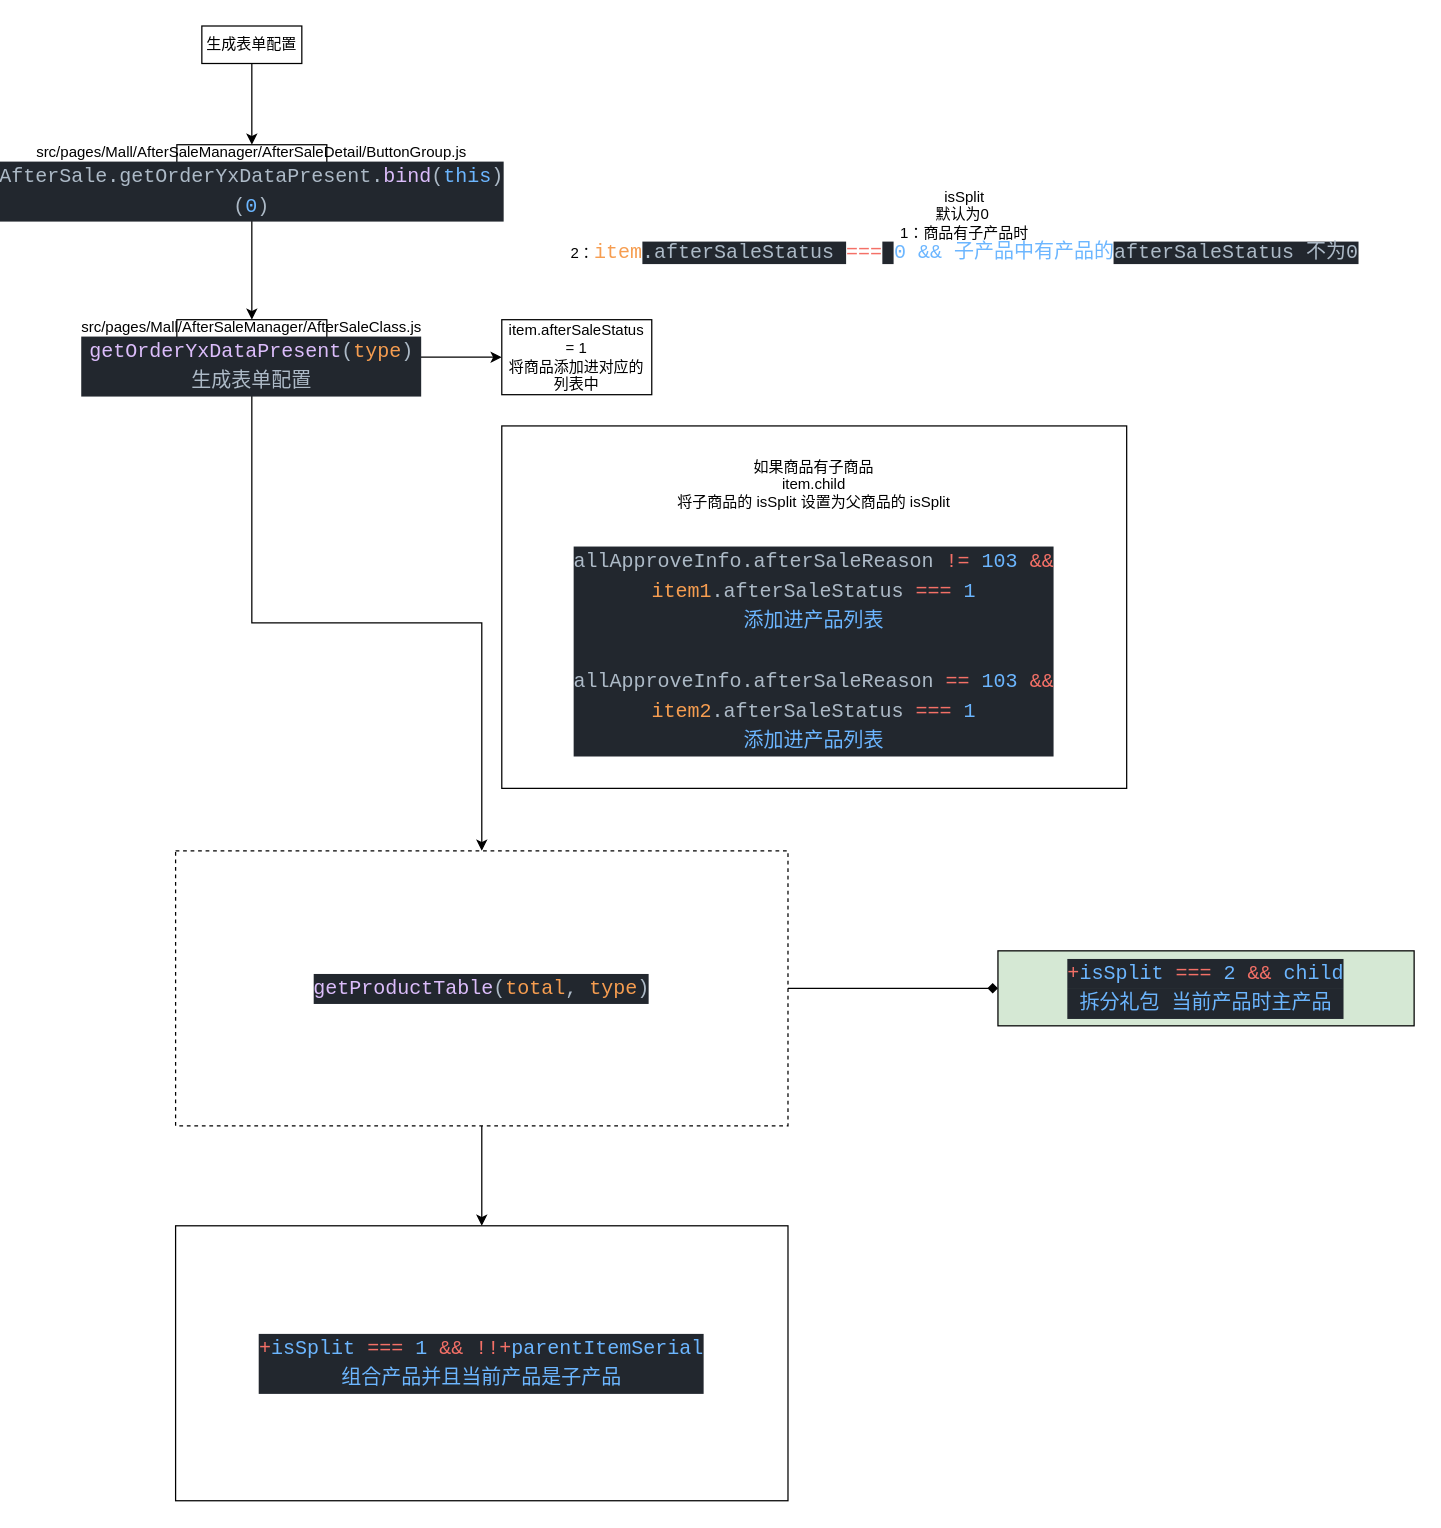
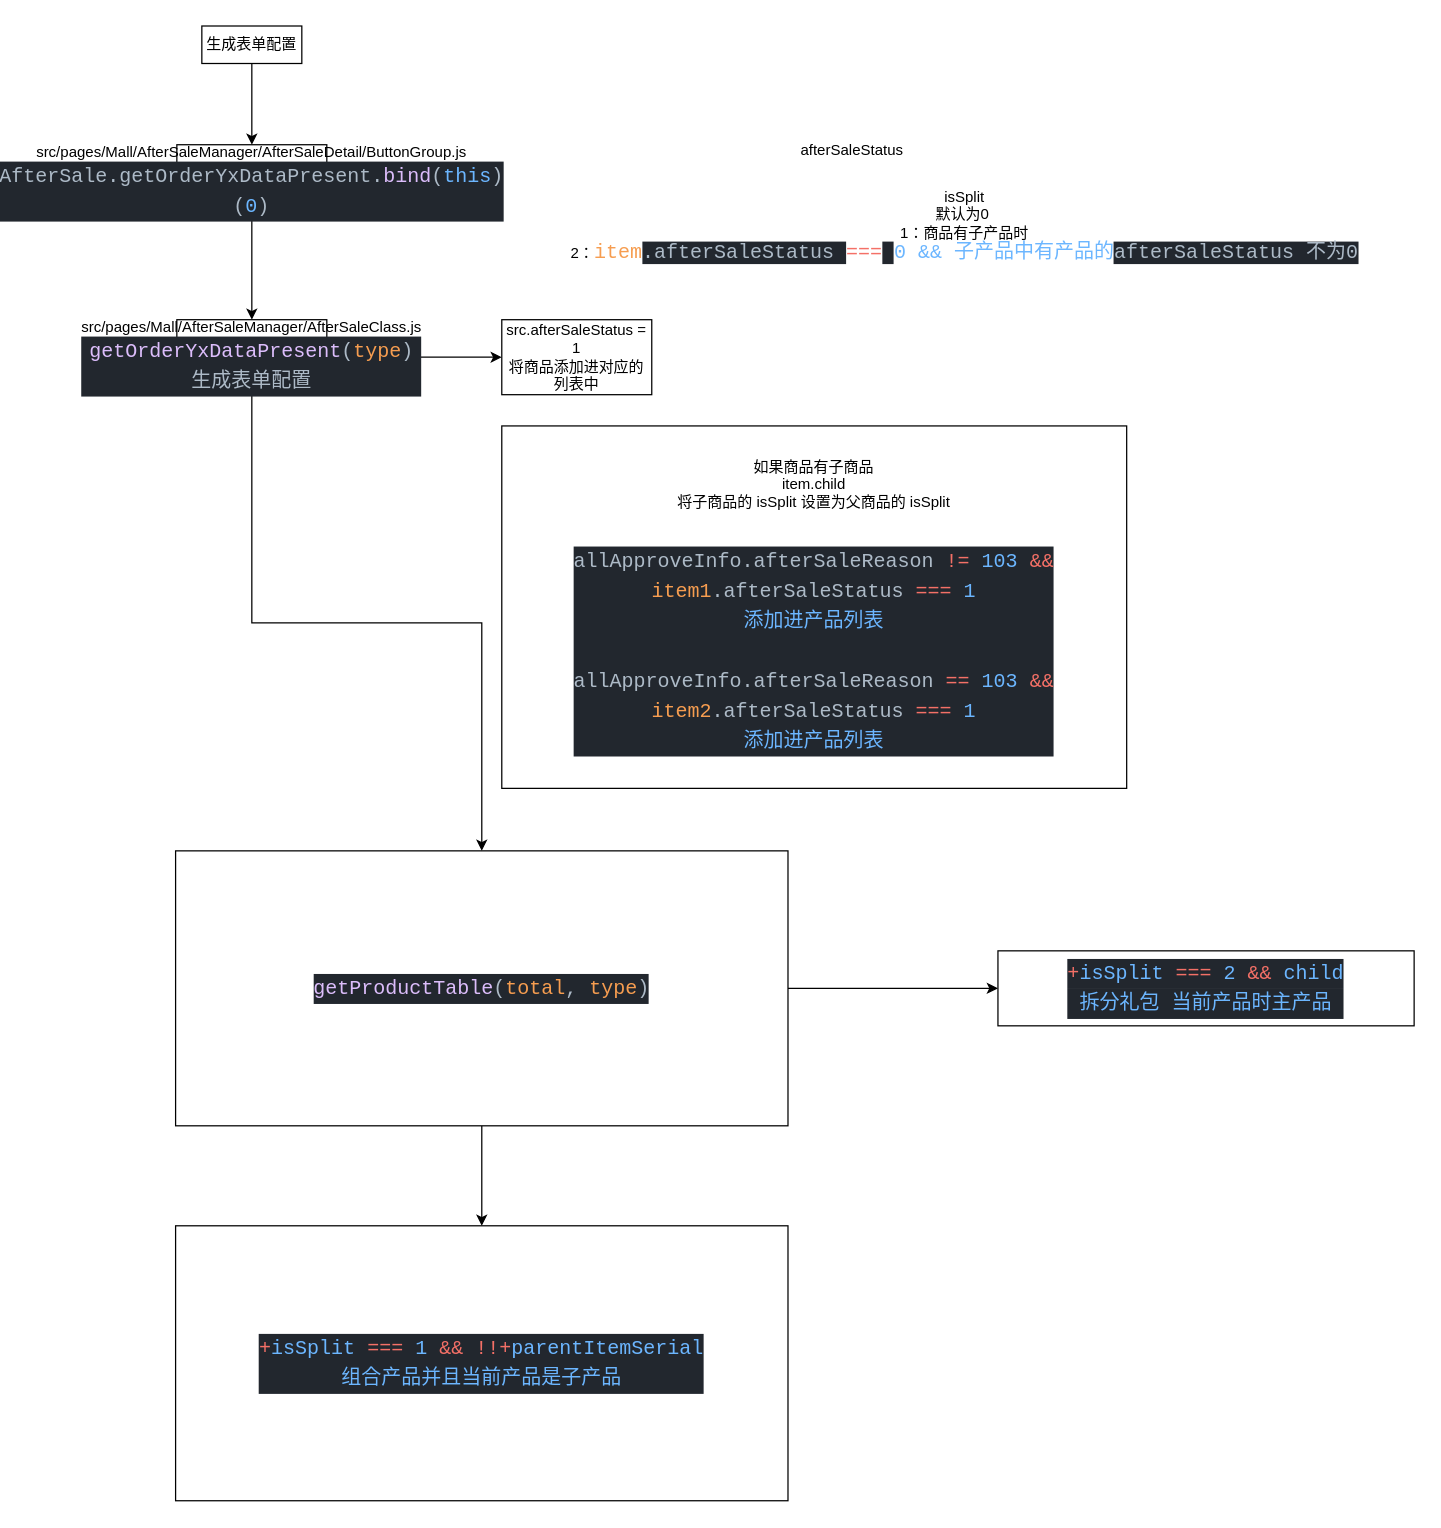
+ <mxCell id="9" value="afterSaleStatus" style="text;html=1;align=center;verticalAlign=middle;resizable=0;points=[];autosize=1;strokeColor=none;" vertex="1" parent="1"><mxGeometry x="511" y="110" width="100" height="20" as="geometry" /></mxCell>
- <mxCell id="10" value="item.afterSaleStatus = 1&lt;br&gt;将商品添加进对应的列表中&lt;br&gt;" style="whiteSpace=wrap;html=1;rounded=0;" vertex="1" parent="1"><mxGeometry x="281" y="255" width="120" height="60" as="geometry" /></mxCell>
+ <mxCell id="10" value="src.afterSaleStatus = 1&lt;br&gt;将商品添加进对应的列表中&lt;br&gt;" style="whiteSpace=wrap;html=1;rounded=0;" vertex="1" parent="1"><mxGeometry x="281" y="255" width="120" height="60" as="geometry" /></mxCell>
- <mxCell id="15" value="&lt;div style=&quot;color: rgb(173 , 186 , 199) ; background-color: rgb(34 , 39 , 46) ; font-family: &amp;#34;fira code&amp;#34; , &amp;#34;menlo&amp;#34; , &amp;#34;monaco&amp;#34; , &amp;#34;courier new&amp;#34; , monospace ; font-size: 16px ; line-height: 24px&quot;&gt; &lt;span style=&quot;color: #dcbdfb&quot;&gt;getProductTable&lt;/span&gt;(&lt;span style=&quot;color: #f69d50&quot;&gt;total&lt;/span&gt;, &lt;span style=&quot;color: #f69d50&quot;&gt;type&lt;/span&gt;)&lt;/div&gt;" style="whiteSpace=wrap;html=1;rounded=0;dashed=1;" vertex="1" parent="1"><mxGeometry x="20" y="680" width="490" height="220" as="geometry" /></mxCell>
+ <mxCell id="15" value="&lt;div style=&quot;color: rgb(173 , 186 , 199) ; background-color: rgb(34 , 39 , 46) ; font-family: &amp;#34;fira code&amp;#34; , &amp;#34;menlo&amp;#34; , &amp;#34;monaco&amp;#34; , &amp;#34;courier new&amp;#34; , monospace ; font-size: 16px ; line-height: 24px&quot;&gt; &lt;span style=&quot;color: #dcbdfb&quot;&gt;getProductTable&lt;/span&gt;(&lt;span style=&quot;color: #f69d50&quot;&gt;total&lt;/span&gt;, &lt;span style=&quot;color: #f69d50&quot;&gt;type&lt;/span&gt;)&lt;/div&gt;" style="whiteSpace=wrap;html=1;rounded=0;" vertex="1" parent="1"><mxGeometry x="20" y="680" width="490" height="220" as="geometry" /></mxCell>
- <mxCell id="14" value="" style="edgeStyle=orthogonalEdgeStyle;rounded=0;orthogonalLoop=1;jettySize=auto;html=1;endArrow=diamond;" edge="1" parent="1" source="15" target="17"><mxGeometry relative="1" as="geometry" /></mxCell>
+ <mxCell id="14" value="" style="edgeStyle=orthogonalEdgeStyle;rounded=0;orthogonalLoop=1;jettySize=auto;html=1;" edge="1" parent="1" source="15" target="17"><mxGeometry relative="1" as="geometry" /></mxCell>
- <mxCell id="17" value="&lt;div style=&quot;color: rgb(173 , 186 , 199) ; background-color: rgb(34 , 39 , 46) ; font-family: &amp;#34;fira code&amp;#34; , &amp;#34;menlo&amp;#34; , &amp;#34;monaco&amp;#34; , &amp;#34;courier new&amp;#34; , monospace ; font-size: 16px ; line-height: 24px&quot;&gt;&lt;span style=&quot;color: #f47067&quot;&gt;+&lt;/span&gt;&lt;span style=&quot;color: #6cb6ff&quot;&gt;isSplit&lt;/span&gt; &lt;span style=&quot;color: #f47067&quot;&gt;===&lt;/span&gt; &lt;span style=&quot;color: #6cb6ff&quot;&gt;2&lt;/span&gt; &lt;span style=&quot;color: #f47067&quot;&gt;&amp;amp;&amp;amp;&lt;/span&gt; &lt;span style=&quot;color: #6cb6ff&quot;&gt;child&lt;/span&gt;&lt;/div&gt;&lt;div style=&quot;background-color: rgb(34 , 39 , 46) ; font-family: &amp;#34;fira code&amp;#34; , &amp;#34;menlo&amp;#34; , &amp;#34;monaco&amp;#34; , &amp;#34;courier new&amp;#34; , monospace ; font-size: 16px ; line-height: 24px&quot;&gt;&lt;font color=&quot;#6cb6ff&quot;&gt;拆分礼包 当前产品时主产品&lt;/font&gt;&lt;/div&gt;" style="whiteSpace=wrap;html=1;rounded=0;fillColor=#d5e8d4;" vertex="1" parent="1"><mxGeometry x="678" y="760" width="333" height="60" as="geometry" /></mxCell>
+ <mxCell id="17" value="&lt;div style=&quot;color: rgb(173 , 186 , 199) ; background-color: rgb(34 , 39 , 46) ; font-family: &amp;#34;fira code&amp;#34; , &amp;#34;menlo&amp;#34; , &amp;#34;monaco&amp;#34; , &amp;#34;courier new&amp;#34; , monospace ; font-size: 16px ; line-height: 24px&quot;&gt;&lt;span style=&quot;color: #f47067&quot;&gt;+&lt;/span&gt;&lt;span style=&quot;color: #6cb6ff&quot;&gt;isSplit&lt;/span&gt; &lt;span style=&quot;color: #f47067&quot;&gt;===&lt;/span&gt; &lt;span style=&quot;color: #6cb6ff&quot;&gt;2&lt;/span&gt; &lt;span style=&quot;color: #f47067&quot;&gt;&amp;amp;&amp;amp;&lt;/span&gt; &lt;span style=&quot;color: #6cb6ff&quot;&gt;child&lt;/span&gt;&lt;/div&gt;&lt;div style=&quot;background-color: rgb(34 , 39 , 46) ; font-family: &amp;#34;fira code&amp;#34; , &amp;#34;menlo&amp;#34; , &amp;#34;monaco&amp;#34; , &amp;#34;courier new&amp;#34; , monospace ; font-size: 16px ; line-height: 24px&quot;&gt;&lt;font color=&quot;#6cb6ff&quot;&gt;拆分礼包 当前产品时主产品&lt;/font&gt;&lt;/div&gt;" style="whiteSpace=wrap;html=1;rounded=0;" vertex="1" parent="1"><mxGeometry x="678" y="760" width="333" height="60" as="geometry" /></mxCell>
